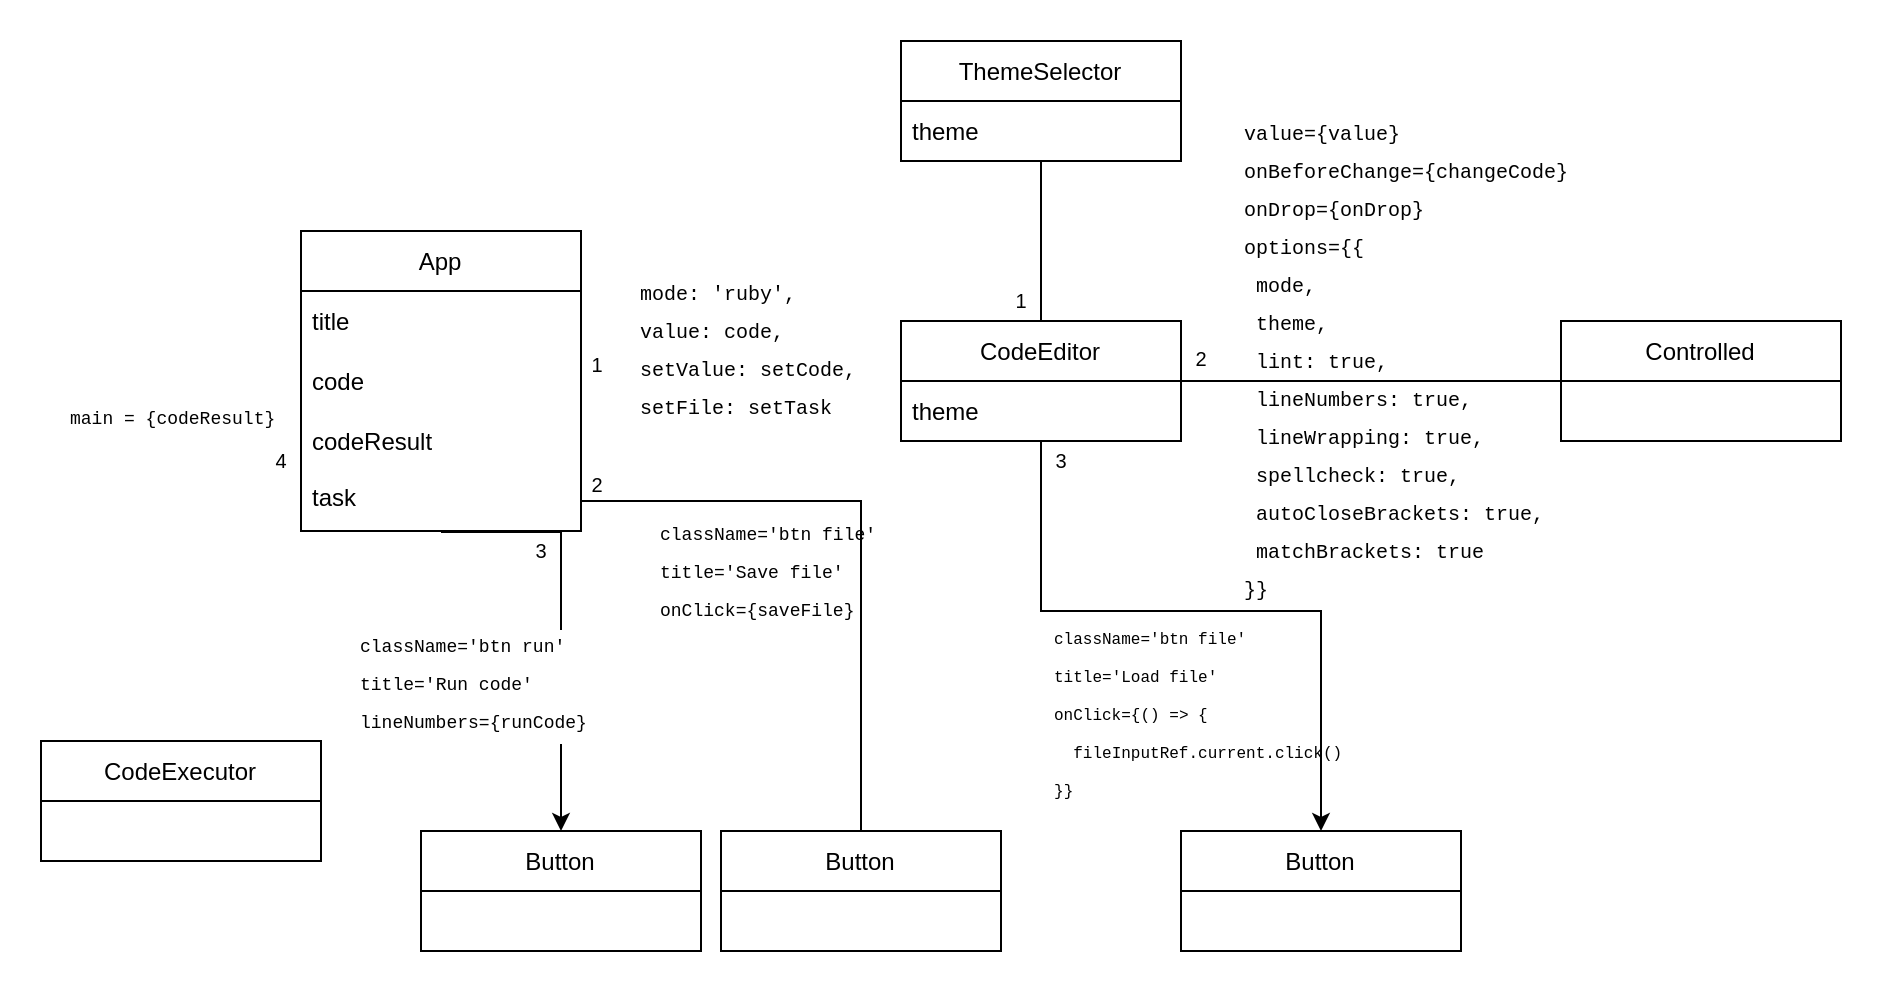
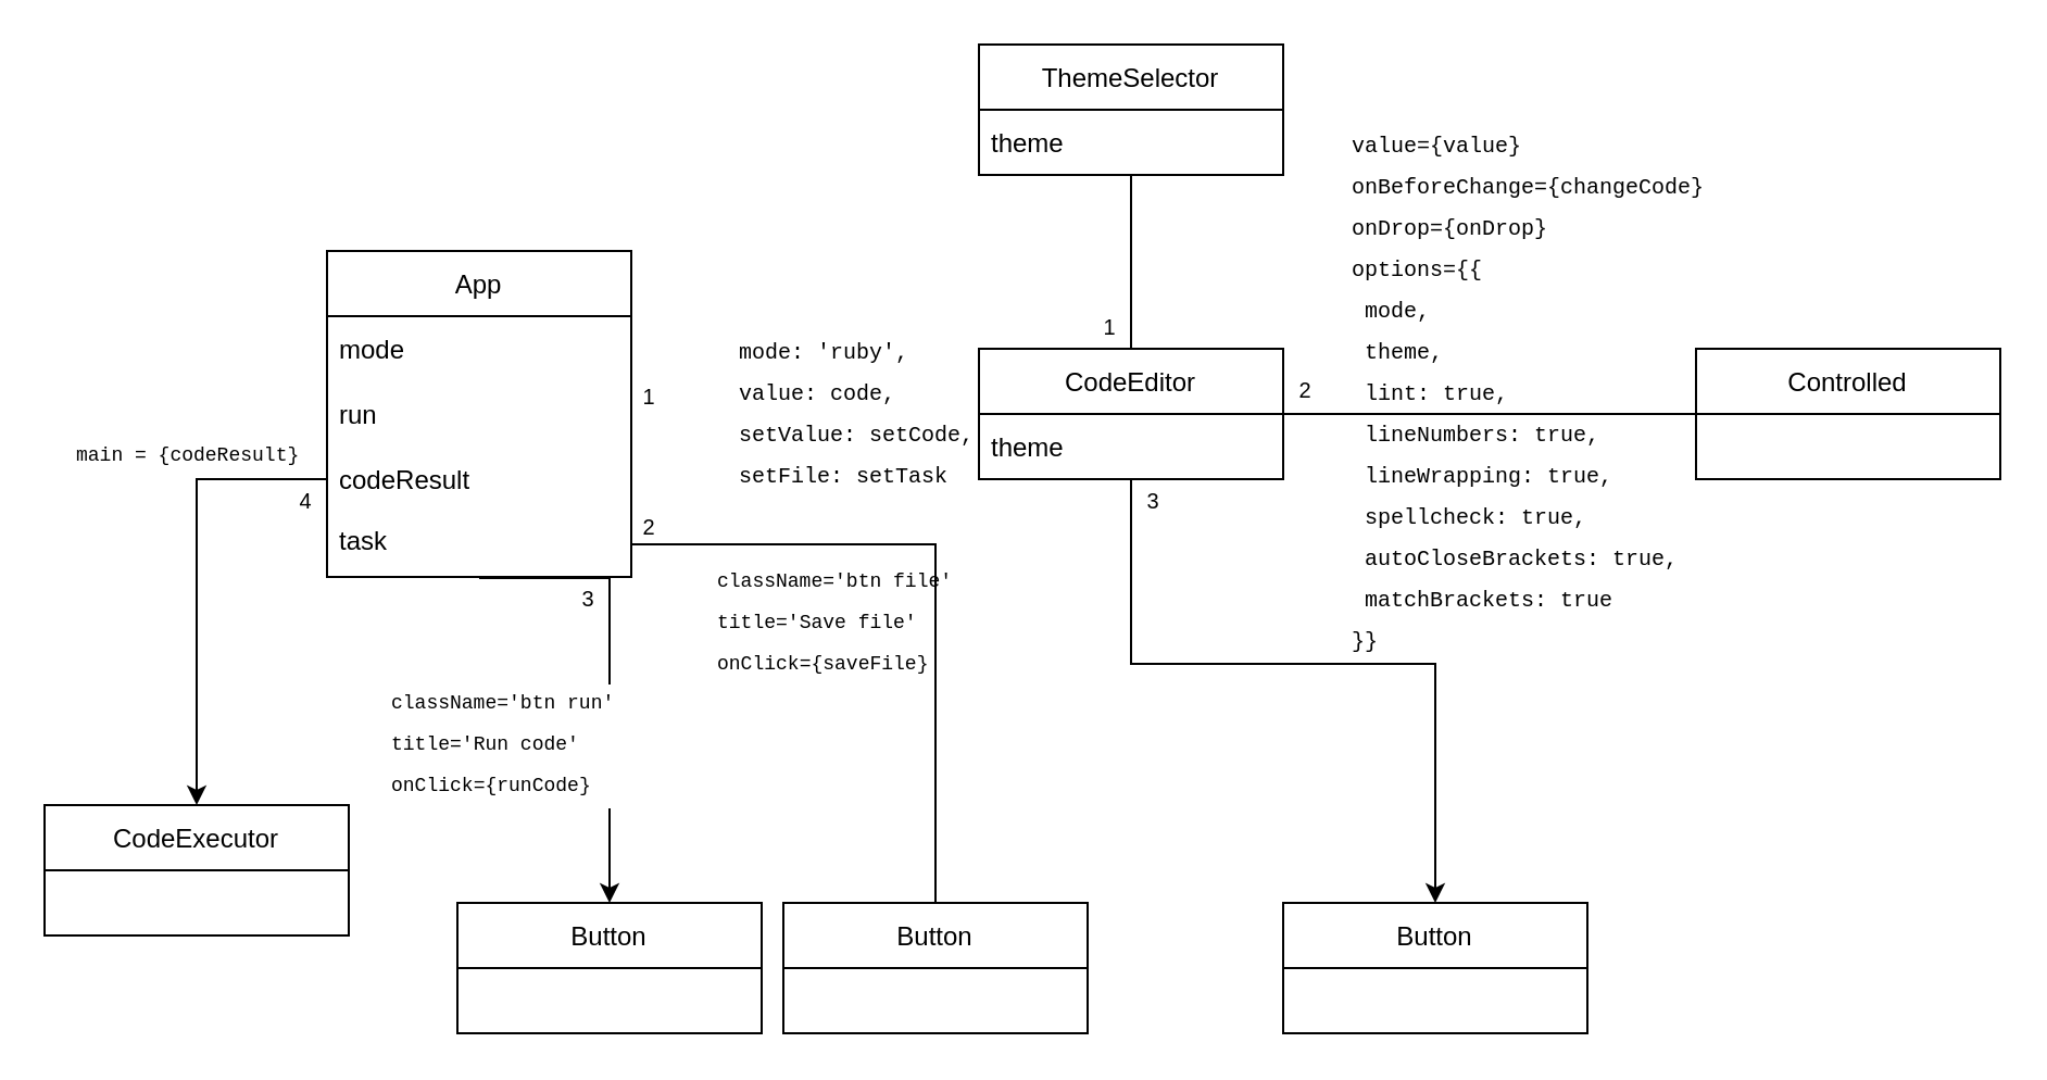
- <mxCell id="9" value="title" style="text;strokeColor=none;fillColor=none;align=left;verticalAlign=middle;spacingLeft=4;spacingRight=4;overflow=hidden;points=[[0,0.5],[1,0.5]];portConstraint=eastwest;rotatable=0;" vertex="1" parent="8"><mxGeometry y="30" width="140" height="30" as="geometry" /></mxCell>
+ <mxCell id="9" value="mode" style="text;strokeColor=none;fillColor=none;align=left;verticalAlign=middle;spacingLeft=4;spacingRight=4;overflow=hidden;points=[[0,0.5],[1,0.5]];portConstraint=eastwest;rotatable=0;" vertex="1" parent="8"><mxGeometry y="30" width="140" height="30" as="geometry" /></mxCell>
- <mxCell id="4" value="&lt;div style=&quot;font-family: Consolas, &amp;quot;Courier New&amp;quot;, monospace; font-weight: normal; font-size: 10px; line-height: 19px;&quot;&gt;&lt;div style=&quot;font-size: 10px;&quot;&gt;&lt;span style=&quot;font-size: 10px;&quot;&gt;mode&lt;/span&gt;&lt;span style=&quot;font-size: 10px;&quot;&gt;: &lt;/span&gt;&lt;span style=&quot;font-size: 10px;&quot;&gt;'ruby'&lt;/span&gt;&lt;span style=&quot;font-size: 10px;&quot;&gt;,&lt;/span&gt;&lt;/div&gt;&lt;div style=&quot;font-size: 10px;&quot;&gt;&lt;span style=&quot;font-size: 10px;&quot;&gt;value&lt;/span&gt;&lt;span style=&quot;font-size: 10px;&quot;&gt;: &lt;/span&gt;&lt;span style=&quot;font-size: 10px;&quot;&gt;code&lt;/span&gt;&lt;span style=&quot;font-size: 10px;&quot;&gt;,&lt;/span&gt;&lt;/div&gt;&lt;div style=&quot;font-size: 10px;&quot;&gt;&lt;span style=&quot;font-size: 10px;&quot;&gt;setValue&lt;/span&gt;&lt;span style=&quot;font-size: 10px;&quot;&gt;: &lt;/span&gt;&lt;span style=&quot;font-size: 10px;&quot;&gt;setCode&lt;/span&gt;&lt;span style=&quot;font-size: 10px;&quot;&gt;,&lt;/span&gt;&lt;/div&gt;&lt;div style=&quot;font-size: 10px;&quot;&gt;&lt;span style=&quot;font-size: 10px;&quot;&gt;setFile&lt;/span&gt;&lt;span style=&quot;font-size: 10px;&quot;&gt;: &lt;/span&gt;&lt;span style=&quot;font-size: 10px;&quot;&gt;setTask&lt;/span&gt;&lt;/div&gt;&lt;/div&gt;" style="text;whiteSpace=wrap;html=1;labelBackgroundColor=default;fontColor=#000000;fontSize=10;verticalAlign=middle;spacing=0;" vertex="1" parent="1"><mxGeometry x="320" y="140" width="110" height="70" as="geometry" /></mxCell>
+ <mxCell id="4" value="&lt;div style=&quot;font-family: Consolas, &amp;quot;Courier New&amp;quot;, monospace; font-weight: normal; font-size: 10px; line-height: 19px;&quot;&gt;&lt;div style=&quot;font-size: 10px;&quot;&gt;&lt;span style=&quot;font-size: 10px;&quot;&gt;mode&lt;/span&gt;&lt;span style=&quot;font-size: 10px;&quot;&gt;: &lt;/span&gt;&lt;span style=&quot;font-size: 10px;&quot;&gt;'ruby'&lt;/span&gt;&lt;span style=&quot;font-size: 10px;&quot;&gt;,&lt;/span&gt;&lt;/div&gt;&lt;div style=&quot;font-size: 10px;&quot;&gt;&lt;span style=&quot;font-size: 10px;&quot;&gt;value&lt;/span&gt;&lt;span style=&quot;font-size: 10px;&quot;&gt;: &lt;/span&gt;&lt;span style=&quot;font-size: 10px;&quot;&gt;code&lt;/span&gt;&lt;span style=&quot;font-size: 10px;&quot;&gt;,&lt;/span&gt;&lt;/div&gt;&lt;div style=&quot;font-size: 10px;&quot;&gt;&lt;span style=&quot;font-size: 10px;&quot;&gt;setValue&lt;/span&gt;&lt;span style=&quot;font-size: 10px;&quot;&gt;: &lt;/span&gt;&lt;span style=&quot;font-size: 10px;&quot;&gt;setCode&lt;/span&gt;&lt;span style=&quot;font-size: 10px;&quot;&gt;,&lt;/span&gt;&lt;/div&gt;&lt;div style=&quot;font-size: 10px;&quot;&gt;&lt;span style=&quot;font-size: 10px;&quot;&gt;setFile&lt;/span&gt;&lt;span style=&quot;font-size: 10px;&quot;&gt;: &lt;/span&gt;&lt;span style=&quot;font-size: 10px;&quot;&gt;setTask&lt;/span&gt;&lt;/div&gt;&lt;/div&gt;" style="text;whiteSpace=wrap;html=1;labelBackgroundColor=default;fontColor=#000000;fontSize=10;verticalAlign=middle;spacing=0;" vertex="1" parent="1"><mxGeometry x="340" y="155" width="110" height="70" as="geometry" /></mxCell>
- <mxCell id="10" value="code" style="text;strokeColor=none;fillColor=none;align=left;verticalAlign=middle;spacingLeft=4;spacingRight=4;overflow=hidden;points=[[0,0.5],[1,0.5]];portConstraint=eastwest;rotatable=0;" vertex="1" parent="8"><mxGeometry y="60" width="140" height="30" as="geometry" /></mxCell>
+ <mxCell id="10" value="run" style="text;strokeColor=none;fillColor=none;align=left;verticalAlign=middle;spacingLeft=4;spacingRight=4;overflow=hidden;points=[[0,0.5],[1,0.5]];portConstraint=eastwest;rotatable=0;" vertex="1" parent="8"><mxGeometry y="60" width="140" height="30" as="geometry" /></mxCell>
+ <mxCell id="7" value="" style="edgeStyle=orthogonalEdgeStyle;rounded=0;orthogonalLoop=1;jettySize=auto;html=1;fontSize=9;fontColor=#000000;exitX=0;exitY=0.5;exitDx=0;exitDy=0;" edge="1" parent="1" source="11" target="24"><mxGeometry relative="1" as="geometry" /></mxCell>
- <mxCell id="22" value="&lt;div style=&quot;font-family: Consolas, &amp;quot;Courier New&amp;quot;, monospace; font-weight: normal; font-size: 9px; line-height: 19px;&quot;&gt;&lt;div style=&quot;font-size: 9px;&quot;&gt;&lt;div style=&quot;font-size: 9px; line-height: 19px;&quot;&gt;&lt;div style=&quot;font-size: 9px;&quot;&gt;&lt;span style=&quot;font-size: 9px;&quot;&gt;className&lt;/span&gt;=&lt;span style=&quot;font-size: 9px;&quot;&gt;'btn run'&lt;/span&gt;&lt;/div&gt;&lt;div style=&quot;font-size: 9px;&quot;&gt;&lt;span style=&quot;font-size: 9px;&quot;&gt;title&lt;/span&gt;=&lt;span style=&quot;font-size: 9px;&quot;&gt;'Run code'&lt;/span&gt;&lt;/div&gt;&lt;div style=&quot;font-size: 9px;&quot;&gt;&lt;span style=&quot;font-size: 9px;&quot;&gt;lineNumbers&lt;/span&gt;=&lt;span style=&quot;font-size: 9px;&quot;&gt;{&lt;/span&gt;&lt;span style=&quot;font-size: 9px;&quot;&gt;runCode&lt;/span&gt;&lt;span style=&quot;font-size: 9px;&quot;&gt;}&lt;/span&gt;&lt;/div&gt;&lt;/div&gt;&lt;/div&gt;&lt;/div&gt;" style="text;whiteSpace=wrap;html=1;labelBackgroundColor=#FFFFFF;fontColor=#000000;fontSize=9;verticalAlign=middle;spacing=0;" vertex="1" parent="1"><mxGeometry x="180" y="307.5" width="170" height="70" as="geometry" /></mxCell>
+ <mxCell id="22" value="&lt;div style=&quot;font-family: Consolas, &amp;quot;Courier New&amp;quot;, monospace; font-weight: normal; font-size: 9px; line-height: 19px;&quot;&gt;&lt;div style=&quot;font-size: 9px;&quot;&gt;&lt;div style=&quot;font-size: 9px; line-height: 19px;&quot;&gt;&lt;div style=&quot;font-size: 9px;&quot;&gt;&lt;span style=&quot;font-size: 9px;&quot;&gt;className&lt;/span&gt;=&lt;span style=&quot;font-size: 9px;&quot;&gt;'btn run'&lt;/span&gt;&lt;/div&gt;&lt;div style=&quot;font-size: 9px;&quot;&gt;&lt;span style=&quot;font-size: 9px;&quot;&gt;title&lt;/span&gt;=&lt;span style=&quot;font-size: 9px;&quot;&gt;'Run code'&lt;/span&gt;&lt;/div&gt;&lt;div style=&quot;font-size: 9px;&quot;&gt;&lt;span style=&quot;font-size: 9px;&quot;&gt;onClick&lt;/span&gt;=&lt;span style=&quot;font-size: 9px;&quot;&gt;{&lt;/span&gt;&lt;span style=&quot;font-size: 9px;&quot;&gt;runCode&lt;/span&gt;&lt;span style=&quot;font-size: 9px;&quot;&gt;}&lt;/span&gt;&lt;/div&gt;&lt;/div&gt;&lt;/div&gt;&lt;/div&gt;" style="text;whiteSpace=wrap;html=1;labelBackgroundColor=#FFFFFF;fontColor=#000000;fontSize=9;verticalAlign=middle;spacing=0;" vertex="1" parent="1"><mxGeometry x="180" y="307.5" width="170" height="70" as="geometry" /></mxCell>
- <mxCell id="2" value="&lt;div style=&quot;font-family: Consolas, &amp;quot;Courier New&amp;quot;, monospace; font-weight: normal; font-size: 9px; line-height: 19px;&quot;&gt;&lt;div style=&quot;font-size: 8px;&quot;&gt;&lt;div style=&quot;line-height: 19px;&quot;&gt;&lt;div style=&quot;&quot;&gt;&lt;span style=&quot;background-color: rgb(255, 255, 255);&quot;&gt;&lt;span style=&quot;&quot;&gt;className&lt;/span&gt;=&lt;span style=&quot;&quot;&gt;'btn file'&lt;/span&gt;&lt;/span&gt;&lt;/div&gt;&lt;div style=&quot;&quot;&gt;&lt;span style=&quot;background-color: rgb(255, 255, 255);&quot;&gt;&lt;span style=&quot;&quot;&gt;title&lt;/span&gt;=&lt;span style=&quot;&quot;&gt;'Load file'&lt;/span&gt;&lt;/span&gt;&lt;/div&gt;&lt;div style=&quot;&quot;&gt;&lt;span style=&quot;background-color: rgb(255, 255, 255);&quot;&gt;&lt;span style=&quot;&quot;&gt;onClick&lt;/span&gt;=&lt;span style=&quot;&quot;&gt;{&lt;/span&gt;&lt;span style=&quot;&quot;&gt;() &lt;/span&gt;&lt;span style=&quot;&quot;&gt;=&amp;gt;&lt;/span&gt;&lt;span style=&quot;&quot;&gt; {&lt;/span&gt;&lt;/span&gt;&lt;span style=&quot;&quot;&gt;&amp;nbsp; &amp;nbsp; &amp;nbsp; &amp;nbsp; &amp;nbsp;&amp;nbsp;&lt;/span&gt;&lt;span style=&quot;&quot;&gt;fileInputRef&lt;/span&gt;&lt;span style=&quot;&quot;&gt;.&lt;/span&gt;&lt;span style=&quot;&quot;&gt;current&lt;/span&gt;&lt;span style=&quot;&quot;&gt;.&lt;/span&gt;&lt;span style=&quot;&quot;&gt;click&lt;/span&gt;&lt;span style=&quot;&quot;&gt;()&lt;/span&gt;&lt;span style=&quot;background-color: rgb(255, 255, 255);&quot;&gt;&lt;span style=&quot;&quot;&gt;&lt;br&gt;&lt;/span&gt;&lt;/span&gt;&lt;span style=&quot;background-color: rgb(255, 255, 255);&quot;&gt;&lt;span style=&quot;&quot;&gt;}&lt;/span&gt;&lt;span style=&quot;&quot;&gt;}&lt;/span&gt;&lt;/span&gt;&lt;/div&gt;&lt;/div&gt;&lt;/div&gt;&lt;/div&gt;" style="text;whiteSpace=wrap;html=1;labelBackgroundColor=#FFFFFF;fontColor=#000000;fontSize=9;verticalAlign=middle;spacing=0;" vertex="1" parent="1"><mxGeometry x="527" y="322" width="170" height="70" as="geometry" /></mxCell>
